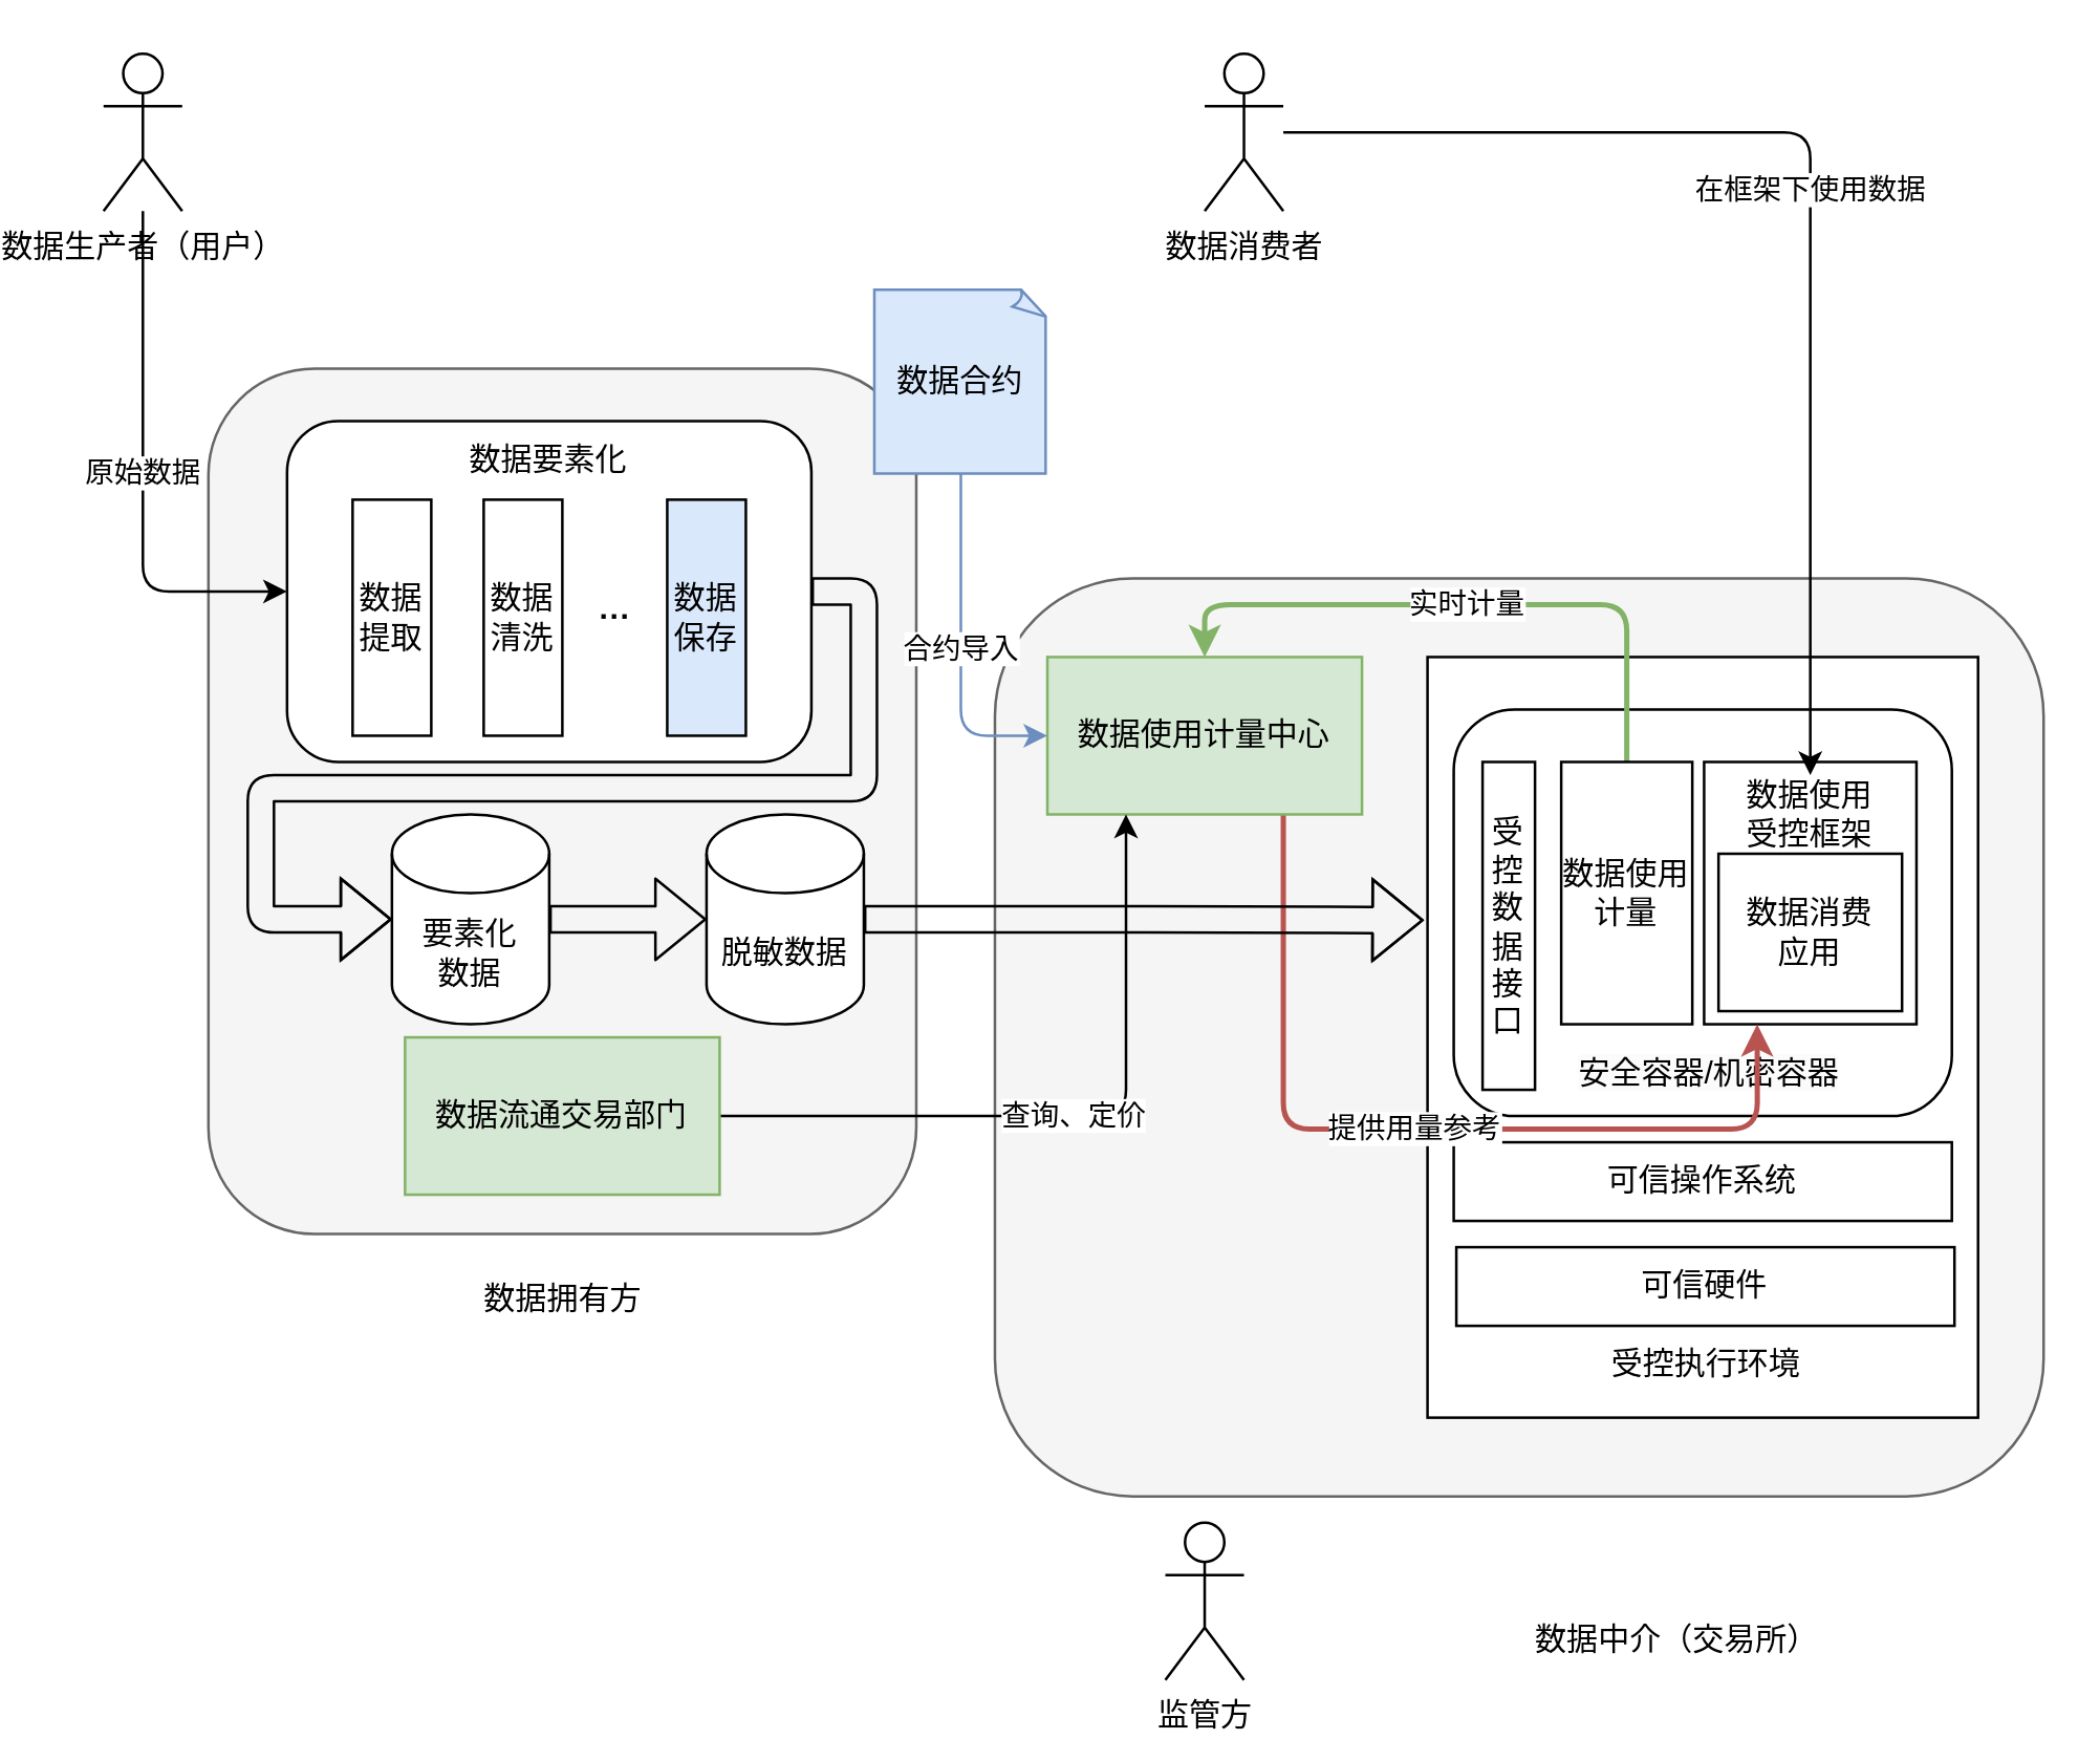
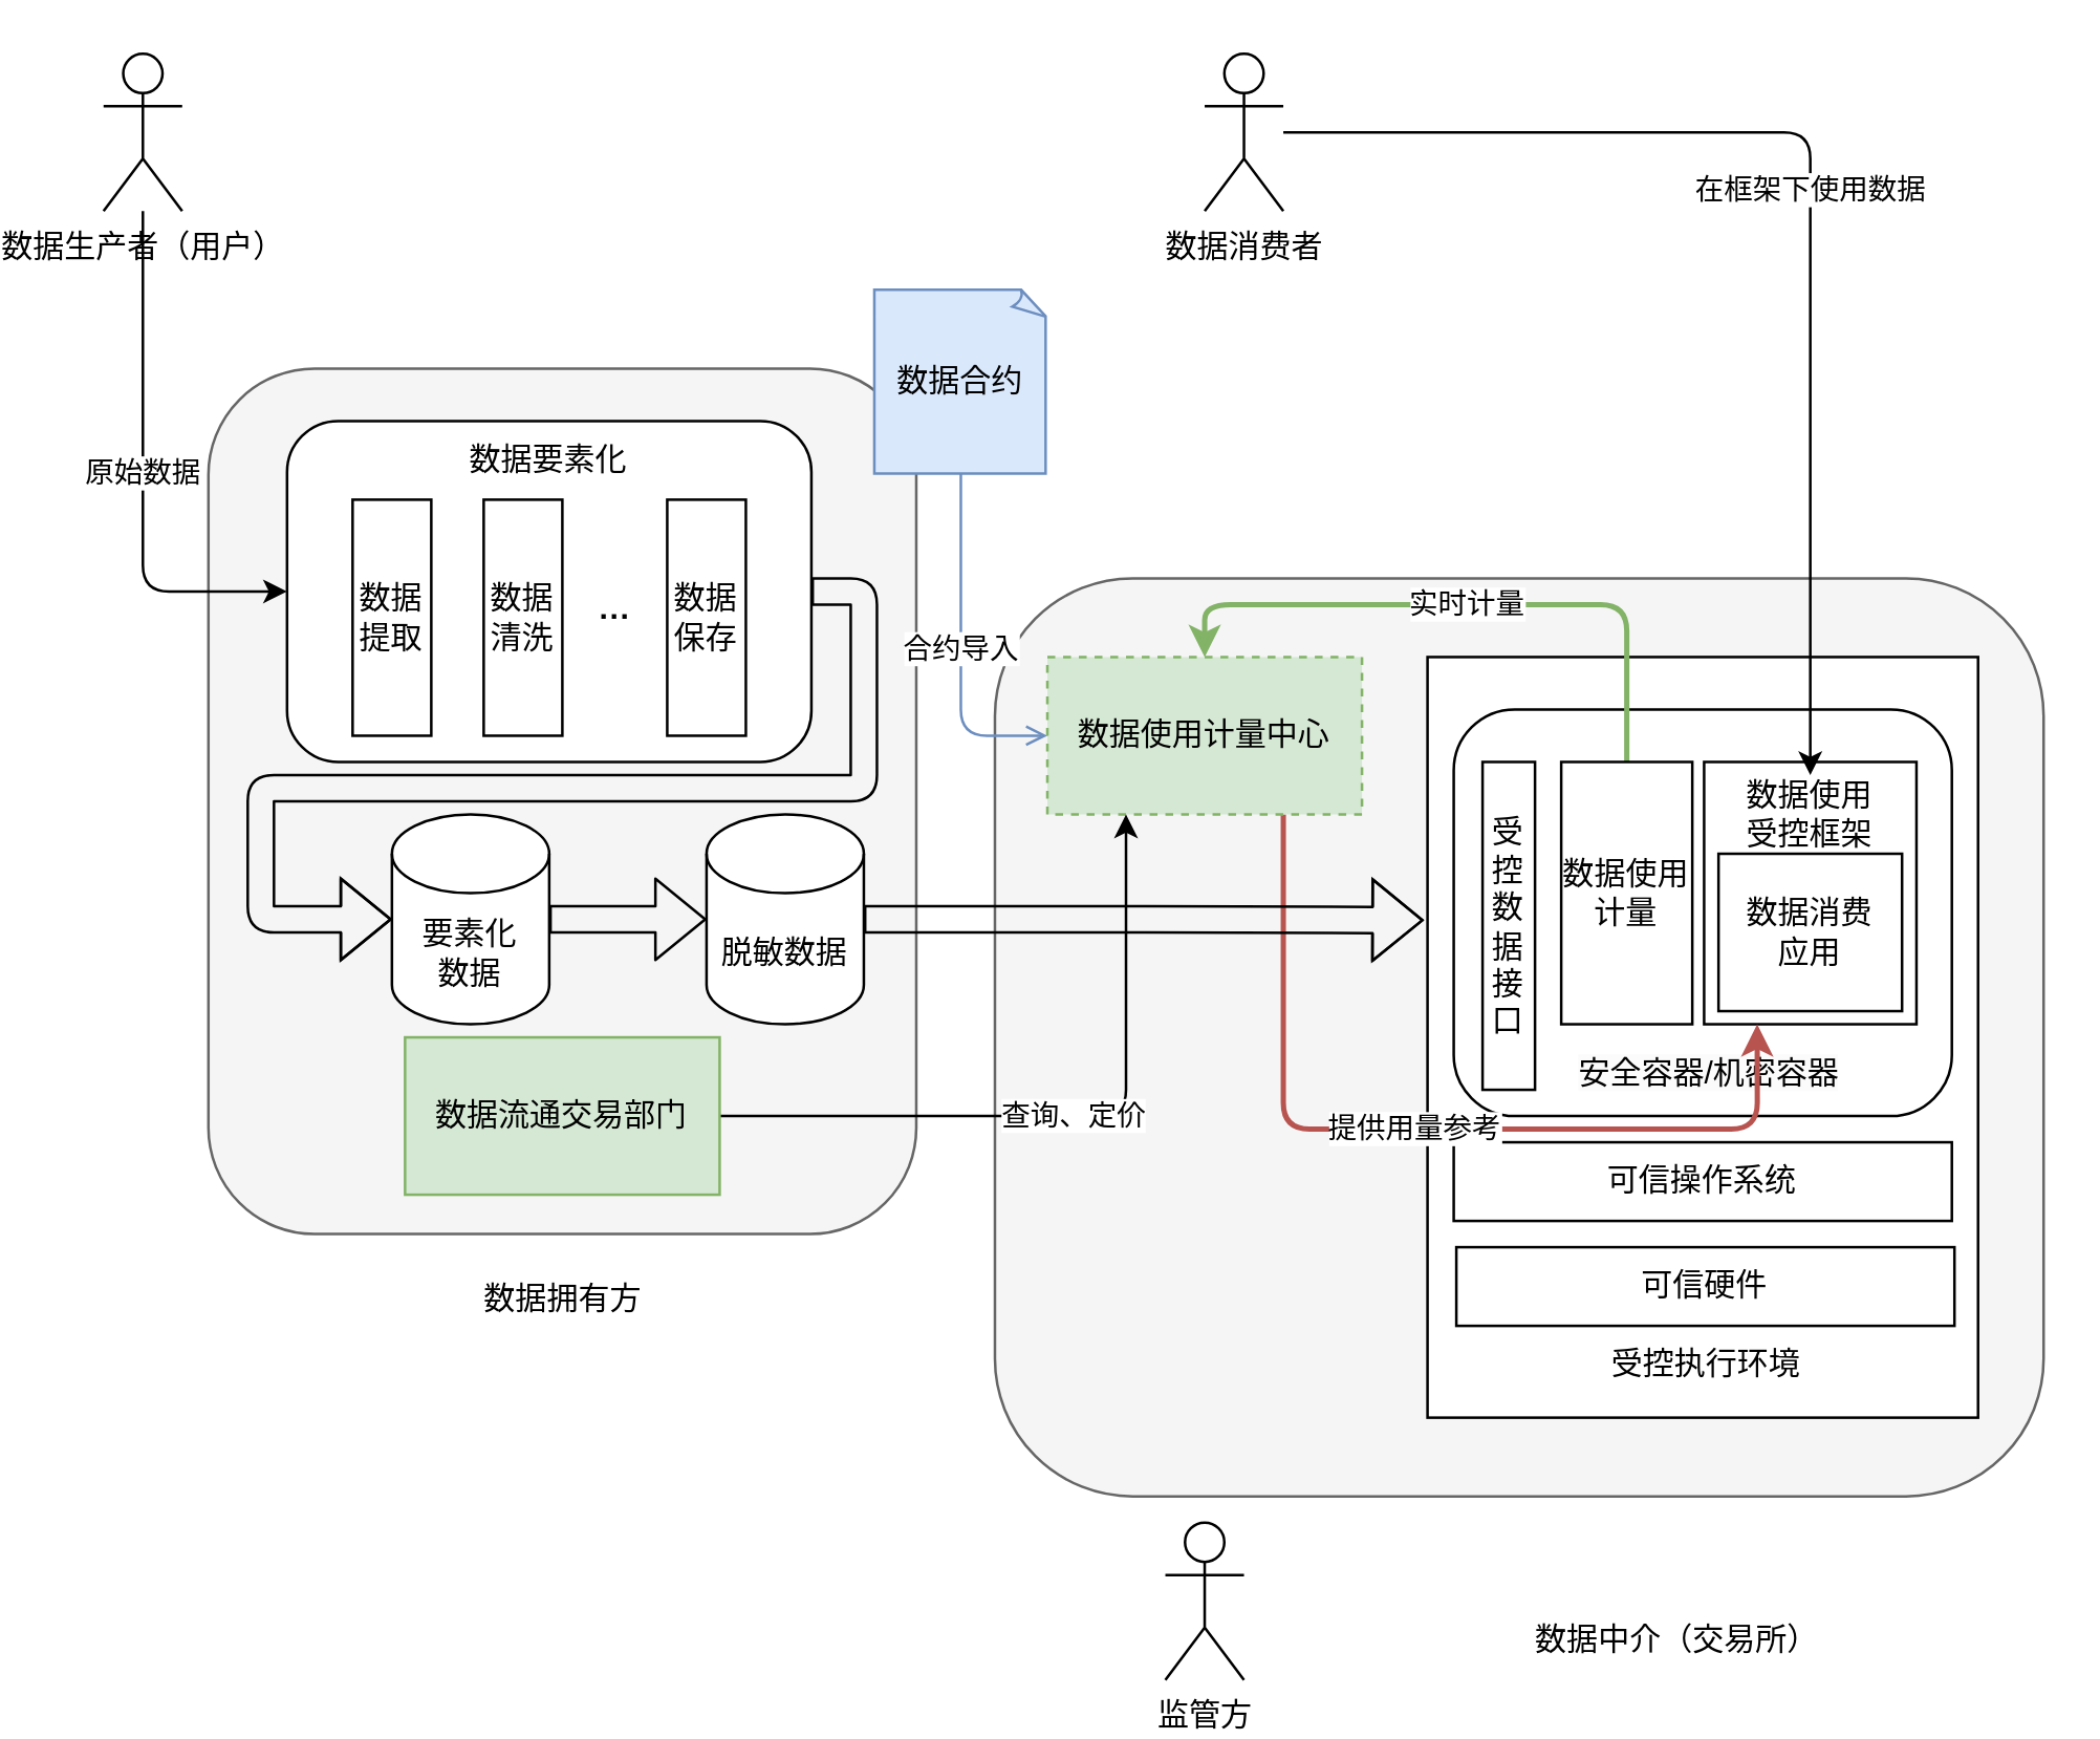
- <mxCell id="10" value="数据保存" style="rounded=0;whiteSpace=wrap;html=1;fillColor=#dae8fc;" vertex="1" parent="1"><mxGeometry x="235" y="190" width="30" height="90" as="geometry" /></mxCell>
+ <mxCell id="10" value="数据保存" style="rounded=0;whiteSpace=wrap;html=1;" vertex="1" parent="1"><mxGeometry x="235" y="190" width="30" height="90" as="geometry" /></mxCell>
- <mxCell id="35" value="合约导入" style="edgeStyle=orthogonalEdgeStyle;html=1;exitX=0.5;exitY=1;exitDx=0;exitDy=0;exitPerimeter=0;entryX=0;entryY=0.5;entryDx=0;entryDy=0;strokeWidth=1;fillColor=#dae8fc;strokeColor=#6c8ebf;" edge="1" parent="1" source="36" target="33"><mxGeometry relative="1" as="geometry" /></mxCell>
+ <mxCell id="35" value="合约导入" style="edgeStyle=orthogonalEdgeStyle;html=1;exitX=0.5;exitY=1;exitDx=0;exitDy=0;exitPerimeter=0;entryX=0;entryY=0.5;entryDx=0;entryDy=0;strokeWidth=1;fillColor=#dae8fc;strokeColor=#6c8ebf;endArrow=open;" edge="1" parent="1" source="36" target="33"><mxGeometry relative="1" as="geometry" /></mxCell>
- <mxCell id="33" value="数据使用计量中心" style="rounded=0;whiteSpace=wrap;html=1;fillColor=#d5e8d4;strokeColor=#82b366;" vertex="1" parent="1"><mxGeometry x="380" y="250" width="120" height="60" as="geometry" /></mxCell>
+ <mxCell id="33" value="数据使用计量中心" style="rounded=0;whiteSpace=wrap;html=1;fillColor=#d5e8d4;strokeColor=#82b366;dashed=1;" vertex="1" parent="1"><mxGeometry x="380" y="250" width="120" height="60" as="geometry" /></mxCell>
